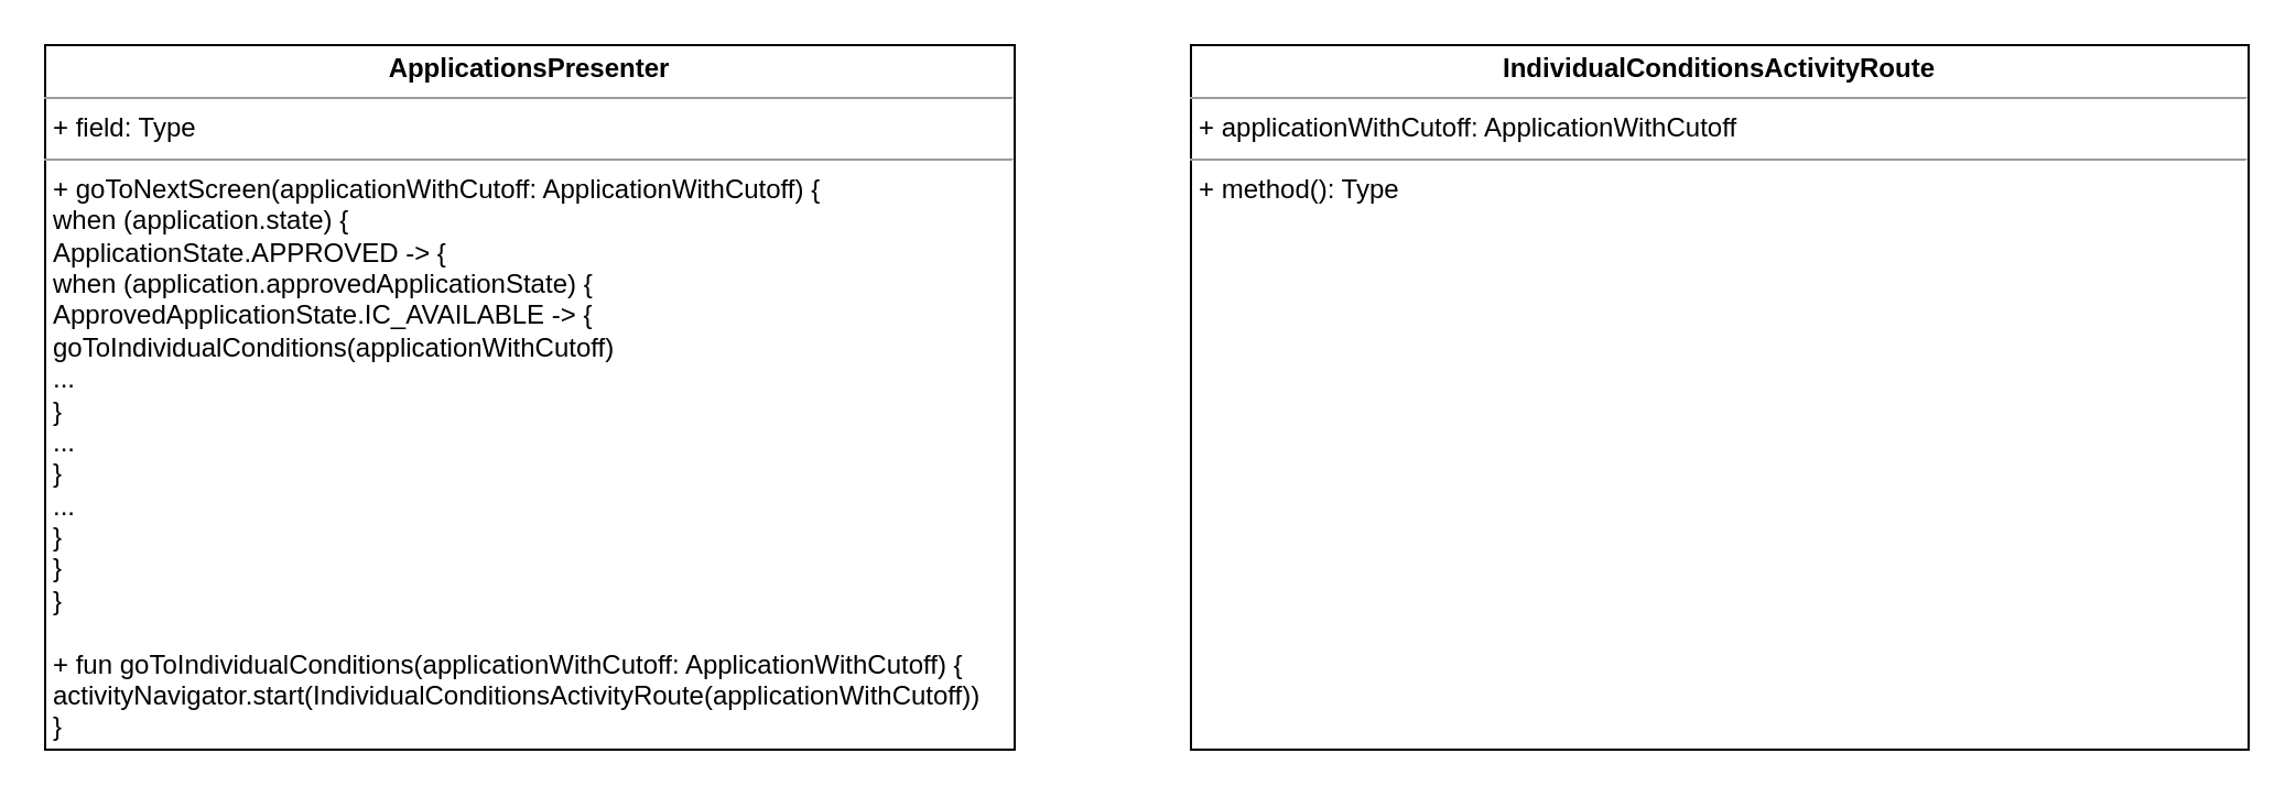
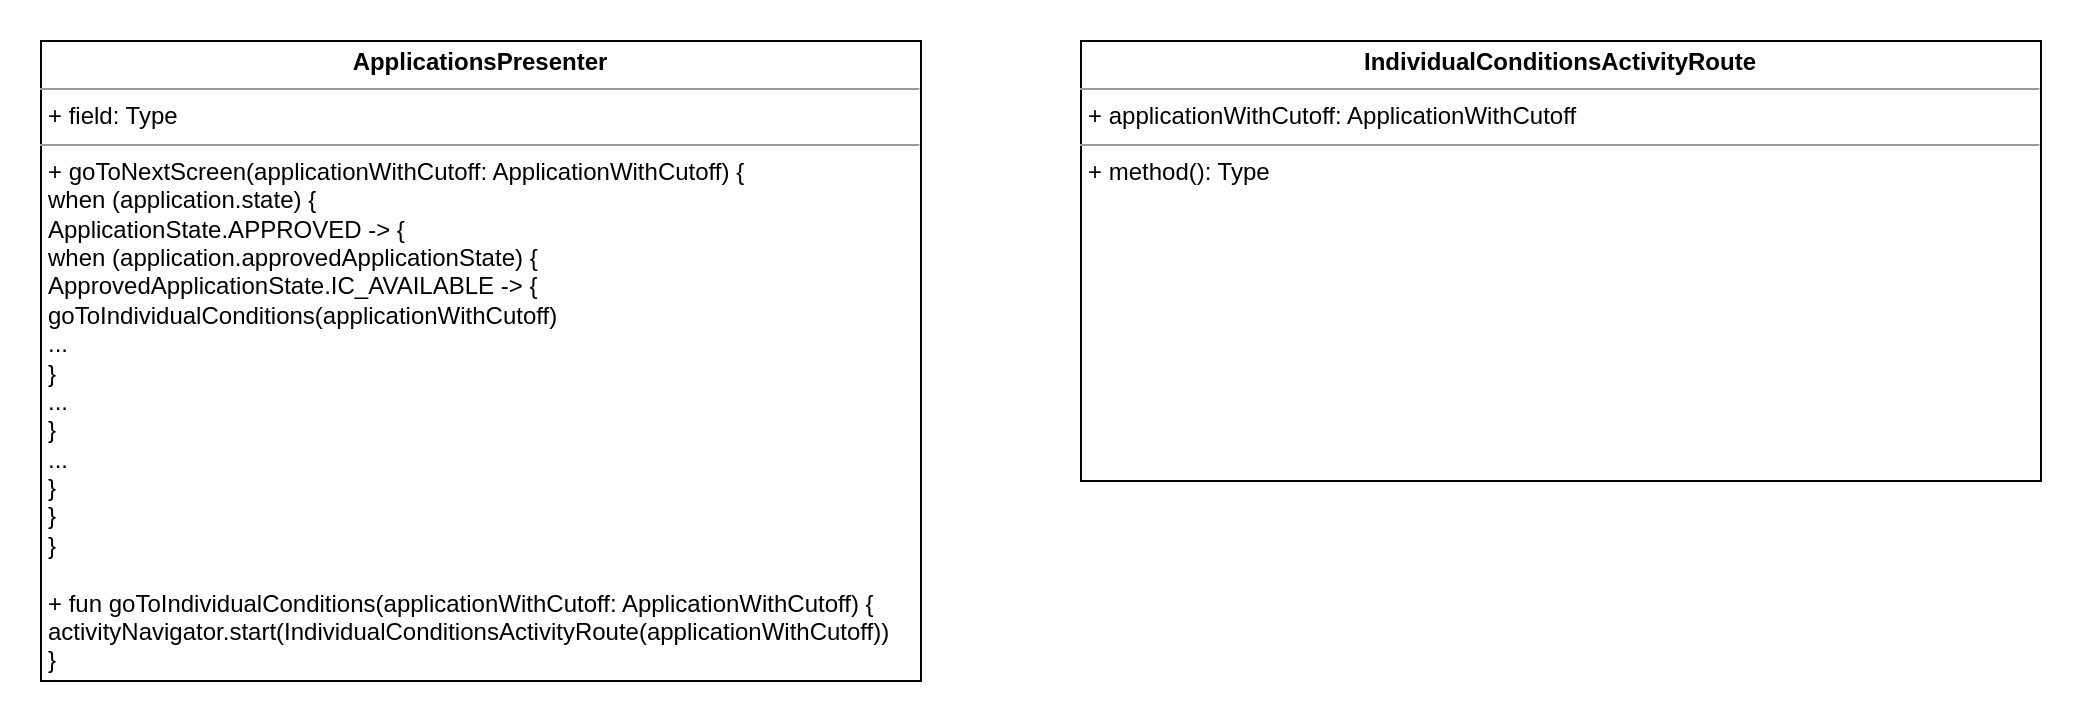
- <mxCell id="3" value="&lt;p style=&quot;margin: 0px ; margin-top: 4px ; text-align: center&quot;&gt;&lt;b&gt;IndividualConditionsActivityRoute&lt;/b&gt;&lt;/p&gt;&lt;hr size=&quot;1&quot;&gt;&lt;p style=&quot;margin: 0px ; margin-left: 4px&quot;&gt;+ applicationWithCutoff: ApplicationWithCutoff&lt;/p&gt;&lt;hr size=&quot;1&quot;&gt;&lt;p style=&quot;margin: 0px ; margin-left: 4px&quot;&gt;+ method(): Type&lt;/p&gt;" style="verticalAlign=top;align=left;overflow=fill;fontSize=12;fontFamily=Helvetica;html=1;" vertex="1" parent="1"><mxGeometry x="540" y="20" width="480" height="320" as="geometry" /></mxCell>
+ <mxCell id="3" value="&lt;p style=&quot;margin: 0px ; margin-top: 4px ; text-align: center&quot;&gt;&lt;b&gt;IndividualConditionsActivityRoute&lt;/b&gt;&lt;/p&gt;&lt;hr size=&quot;1&quot;&gt;&lt;p style=&quot;margin: 0px ; margin-left: 4px&quot;&gt;+ applicationWithCutoff: ApplicationWithCutoff&lt;/p&gt;&lt;hr size=&quot;1&quot;&gt;&lt;p style=&quot;margin: 0px ; margin-left: 4px&quot;&gt;+ method(): Type&lt;/p&gt;" style="verticalAlign=top;align=left;overflow=fill;fontSize=12;fontFamily=Helvetica;html=1;" vertex="1" parent="1"><mxGeometry x="540" y="20" width="480" height="220" as="geometry" /></mxCell>
